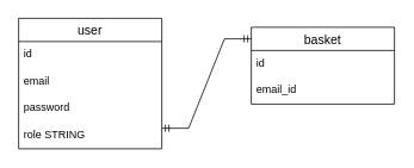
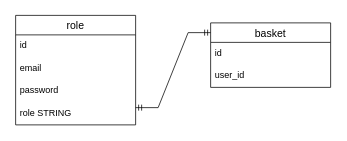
- <mxCell id="2" value="user" style="swimlane;fontStyle=0;childLayout=stackLayout;horizontal=1;startSize=26;horizontalStack=0;resizeParent=1;resizeParentMax=0;resizeLast=0;collapsible=1;marginBottom=0;align=center;fontSize=14;" vertex="1" parent="1"><mxGeometry x="20" y="20" width="160" height="146" as="geometry" /></mxCell>
+ <mxCell id="2" value="role" style="swimlane;fontStyle=0;childLayout=stackLayout;horizontal=1;startSize=26;horizontalStack=0;resizeParent=1;resizeParentMax=0;resizeLast=0;collapsible=1;marginBottom=0;align=center;fontSize=14;" vertex="1" parent="1"><mxGeometry x="20" y="20" width="160" height="146" as="geometry" /></mxCell>
- <mxCell id="9" value="email_id" style="text;strokeColor=none;fillColor=none;spacingLeft=4;spacingRight=4;overflow=hidden;rotatable=0;points=[[0,0.5],[1,0.5]];portConstraint=eastwest;fontSize=12;" vertex="1" parent="7"><mxGeometry y="56" width="160" height="30" as="geometry" /></mxCell>
+ <mxCell id="9" value="user_id" style="text;strokeColor=none;fillColor=none;spacingLeft=4;spacingRight=4;overflow=hidden;rotatable=0;points=[[0,0.5],[1,0.5]];portConstraint=eastwest;fontSize=12;" vertex="1" parent="7"><mxGeometry y="56" width="160" height="30" as="geometry" /></mxCell>
